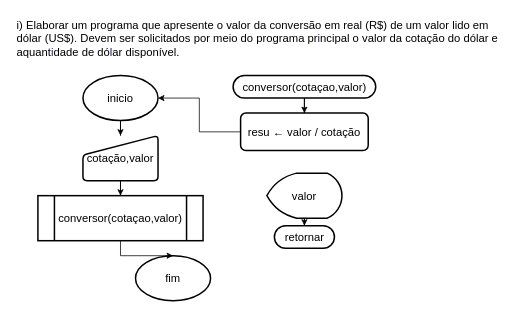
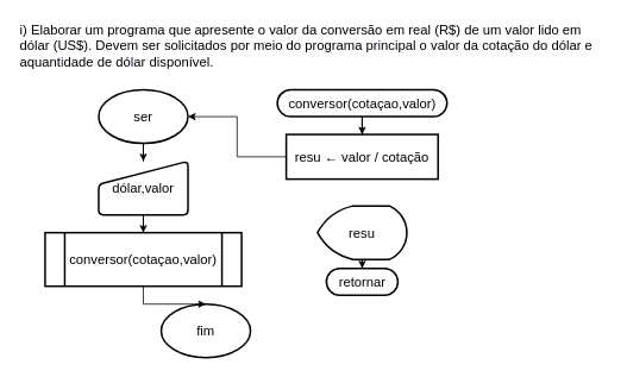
- <mxCell id="11" value="inicio" style="strokeWidth=2;html=1;shape=mxgraph.flowchart.start_1;whiteSpace=wrap;fontSize=15;" vertex="1" parent="1"><mxGeometry x="110" y="100" width="100" height="60" as="geometry" /></mxCell>
+ <mxCell id="11" value="ser" style="strokeWidth=2;html=1;shape=mxgraph.flowchart.start_1;whiteSpace=wrap;fontSize=15;" vertex="1" parent="1"><mxGeometry x="110" y="100" width="100" height="60" as="geometry" /></mxCell>
- <mxCell id="8" value="resu ← valor / cotação" style="rounded=1;whiteSpace=wrap;html=1;absoluteArcSize=1;arcSize=14;strokeWidth=2;fontSize=15;" vertex="1" parent="1"><mxGeometry x="320" y="150" width="170" height="50" as="geometry" /></mxCell>
+ <mxCell id="8" value="resu ← valor / cotação" style="whiteSpace=wrap;html=1;absoluteArcSize=1;arcSize=14;strokeWidth=2;fontSize=15;rounded=0;" vertex="1" parent="1"><mxGeometry x="320" y="150" width="170" height="50" as="geometry" /></mxCell>
- <mxCell id="6" value="cotação,valor" style="html=1;strokeWidth=2;shape=manualInput;whiteSpace=wrap;rounded=1;size=26;arcSize=11;fontSize=15;" vertex="1" parent="1"><mxGeometry x="110" y="180" width="100" height="60" as="geometry" /></mxCell>
+ <mxCell id="6" value="dólar,valor" style="html=1;strokeWidth=2;shape=manualInput;whiteSpace=wrap;rounded=1;size=26;arcSize=11;fontSize=15;" vertex="1" parent="1"><mxGeometry x="110" y="180" width="100" height="60" as="geometry" /></mxCell>
- <mxCell id="4" value="valor" style="strokeWidth=2;html=1;shape=mxgraph.flowchart.display;whiteSpace=wrap;fontSize=15;" vertex="1" parent="1"><mxGeometry x="355" y="230" width="100" height="60" as="geometry" /></mxCell>
+ <mxCell id="4" value="resu" style="strokeWidth=2;html=1;shape=mxgraph.flowchart.display;whiteSpace=wrap;fontSize=15;" vertex="1" parent="1"><mxGeometry x="355" y="230" width="100" height="60" as="geometry" /></mxCell>
